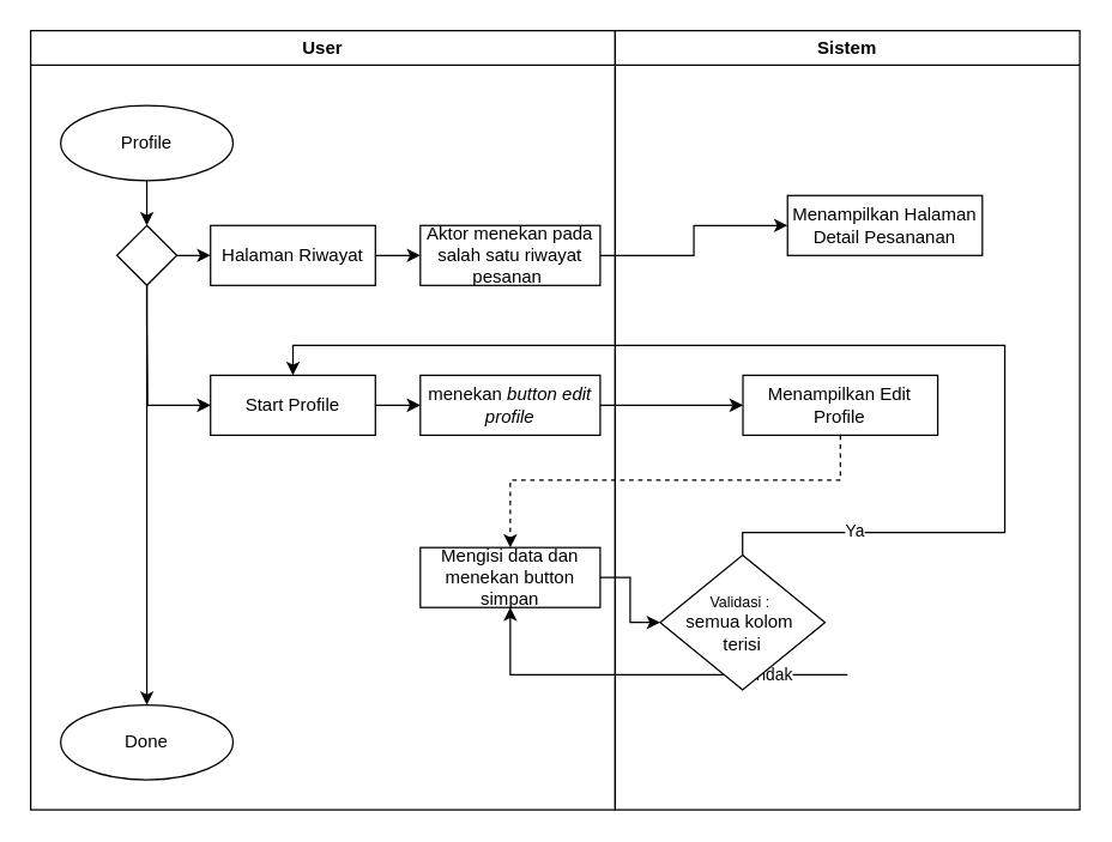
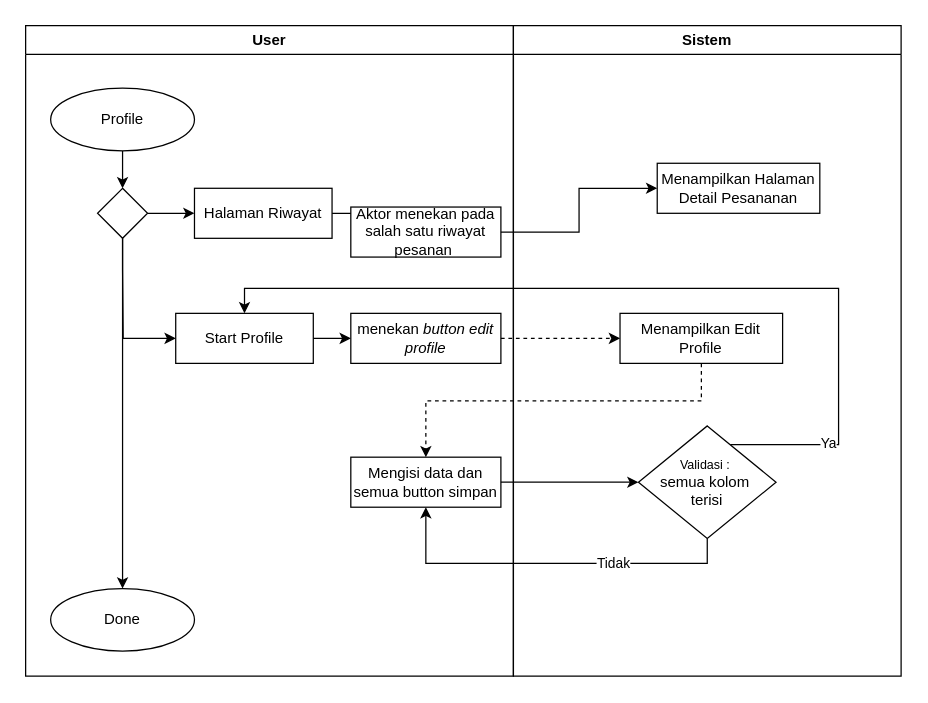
- <mxCell id="9" value="Halaman Riwayat" style="rounded=0;whiteSpace=wrap;html=1;" vertex="1" parent="2"><mxGeometry x="120" y="130" width="110" height="40" as="geometry" /></mxCell>
+ <mxCell id="9" value="Halaman Riwayat" style="rounded=0;whiteSpace=wrap;html=1;" vertex="1" parent="2"><mxGeometry x="135" y="130" width="110" height="40" as="geometry" /></mxCell>
- <mxCell id="10" value="&lt;span style=&quot;line-height: 107%; font-family: Calibri, sans-serif;&quot; lang=&quot;SV&quot;&gt;&lt;font style=&quot;font-size: 12px;&quot;&gt;Aktor menekan pada salah satu riwayat pesanan&amp;nbsp;&lt;/font&gt;&lt;/span&gt;" style="rounded=0;whiteSpace=wrap;html=1;" vertex="1" parent="2"><mxGeometry x="260" y="130" width="120" height="40" as="geometry" /></mxCell>
+ <mxCell id="10" value="&lt;span style=&quot;line-height: 107%; font-family: Calibri, sans-serif;&quot; lang=&quot;SV&quot;&gt;&lt;font style=&quot;font-size: 12px;&quot;&gt;Aktor menekan pada salah satu riwayat pesanan&amp;nbsp;&lt;/font&gt;&lt;/span&gt;" style="rounded=0;whiteSpace=wrap;html=1;" vertex="1" parent="2"><mxGeometry x="260" y="145" width="120" height="40" as="geometry" /></mxCell>
- <mxCell id="16" style="edgeStyle=orthogonalEdgeStyle;rounded=0;orthogonalLoop=1;jettySize=auto;html=1;entryX=0;entryY=0.5;entryDx=0;entryDy=0;" edge="1" parent="12" source="15" target="18"><mxGeometry relative="1" as="geometry" /></mxCell>
+ <mxCell id="16" style="edgeStyle=orthogonalEdgeStyle;rounded=0;orthogonalLoop=1;jettySize=auto;html=1;entryX=0;entryY=0.5;entryDx=0;entryDy=0;dashed=1;" edge="1" parent="12" source="15" target="18"><mxGeometry relative="1" as="geometry" /></mxCell>
- <mxCell id="25" value="&lt;font face=&quot;Calibri, sans-serif&quot;&gt;Mengisi data dan menekan button simpan&lt;/font&gt;" style="rounded=0;whiteSpace=wrap;html=1;" vertex="1" parent="12"><mxGeometry x="-130" y="345" width="120" height="40" as="geometry" /></mxCell>
+ <mxCell id="25" value="&lt;font face=&quot;Calibri, sans-serif&quot;&gt;Mengisi data dan semua button simpan&lt;/font&gt;" style="rounded=0;whiteSpace=wrap;html=1;" vertex="1" parent="12"><mxGeometry x="-130" y="345" width="120" height="40" as="geometry" /></mxCell>
- <mxCell id="24" value="&lt;font style=&quot;font-size: 10px;&quot;&gt;Validasi :&amp;nbsp;&lt;/font&gt;&lt;div&gt;semua kolom&amp;nbsp;&lt;/div&gt;&lt;div&gt;terisi&lt;/div&gt;" style="rhombus;whiteSpace=wrap;html=1;" vertex="1" parent="12"><mxGeometry x="30" y="350" width="110" height="90" as="geometry" /></mxCell>
+ <mxCell id="24" value="&lt;font style=&quot;font-size: 10px;&quot;&gt;Validasi :&amp;nbsp;&lt;/font&gt;&lt;div&gt;semua kolom&amp;nbsp;&lt;/div&gt;&lt;div&gt;terisi&lt;/div&gt;" style="rhombus;whiteSpace=wrap;html=1;" vertex="1" parent="12"><mxGeometry x="100" y="320" width="110" height="90" as="geometry" /></mxCell>
